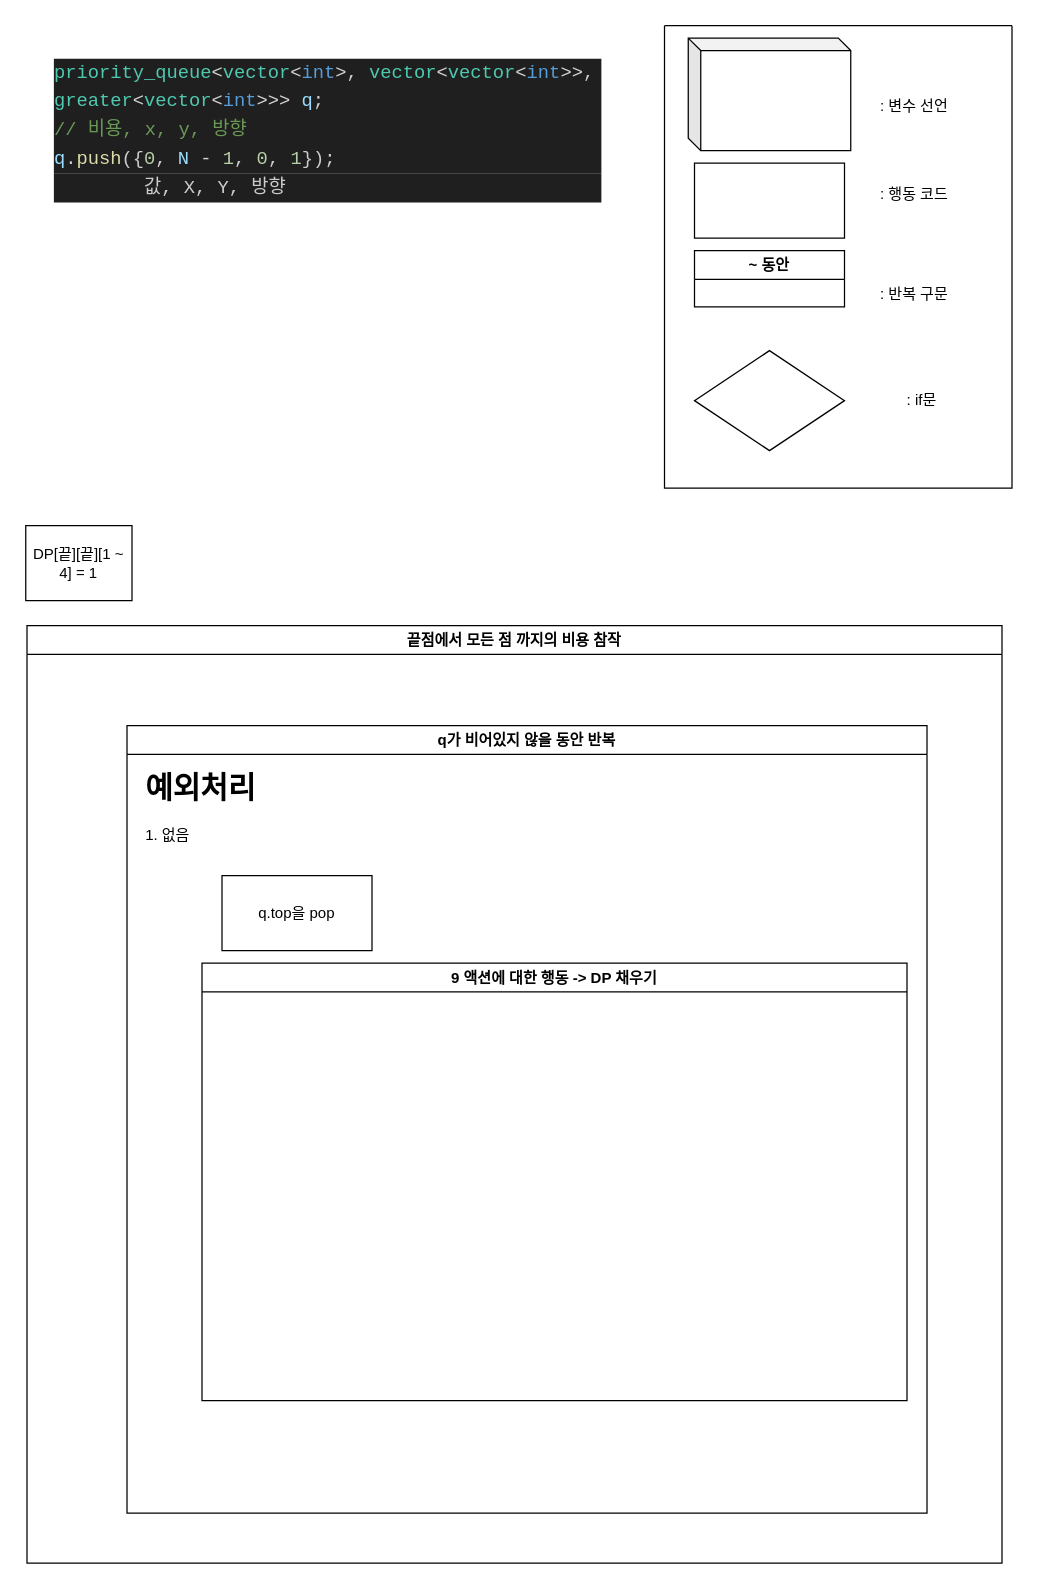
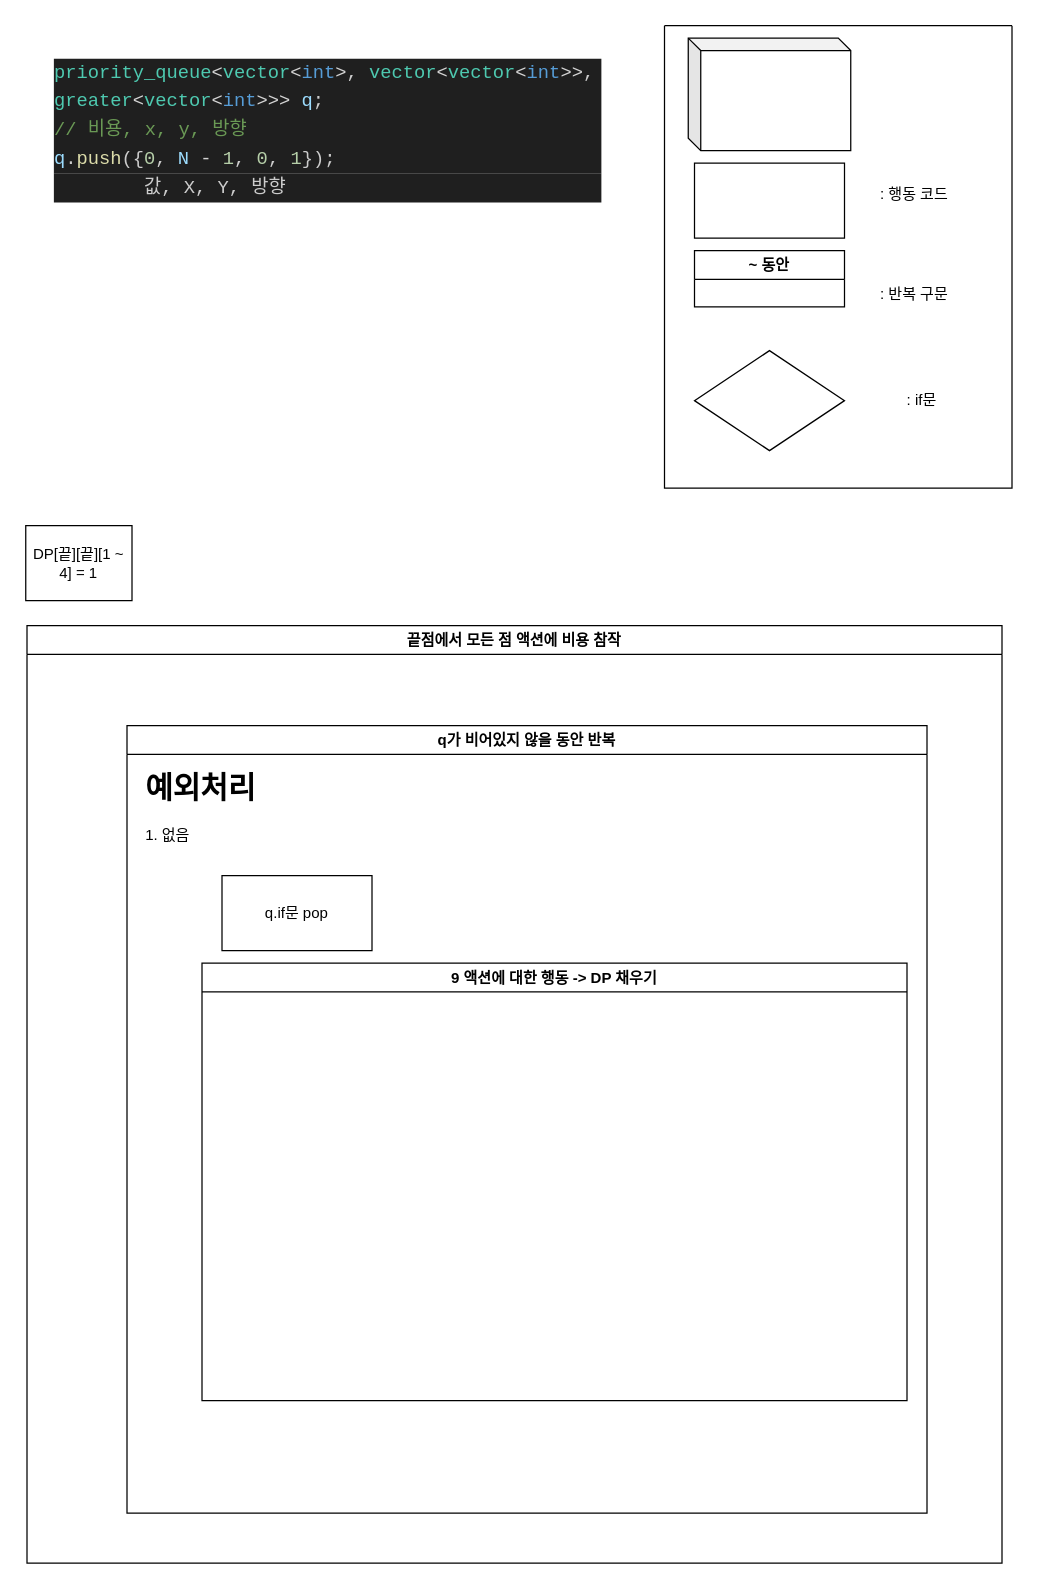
- <mxCell id="3" value=": 변수 선언" style="text;html=1;align=center;verticalAlign=middle;whiteSpace=wrap;rounded=0;" vertex="1" parent="2"><mxGeometry x="170" y="50" width="60" height="30" as="geometry" /></mxCell>
- <mxCell id="12" value="끝점에서 모든 점 까지의 비용 참작" style="swimlane;whiteSpace=wrap;html=1;" vertex="1" parent="1"><mxGeometry x="21" y="500" width="780" height="750" as="geometry" /></mxCell>
+ <mxCell id="12" value="끝점에서 모든 점 액션에 비용 참작" style="swimlane;whiteSpace=wrap;html=1;" vertex="1" parent="1"><mxGeometry x="21" y="500" width="780" height="750" as="geometry" /></mxCell>
- <mxCell id="15" value="q.top을 pop" style="rounded=0;whiteSpace=wrap;html=1;" vertex="1" parent="13"><mxGeometry x="76" y="120" width="120" height="60" as="geometry" /></mxCell>
+ <mxCell id="15" value="q.if문 pop" style="rounded=0;whiteSpace=wrap;html=1;" vertex="1" parent="13"><mxGeometry x="76" y="120" width="120" height="60" as="geometry" /></mxCell>
